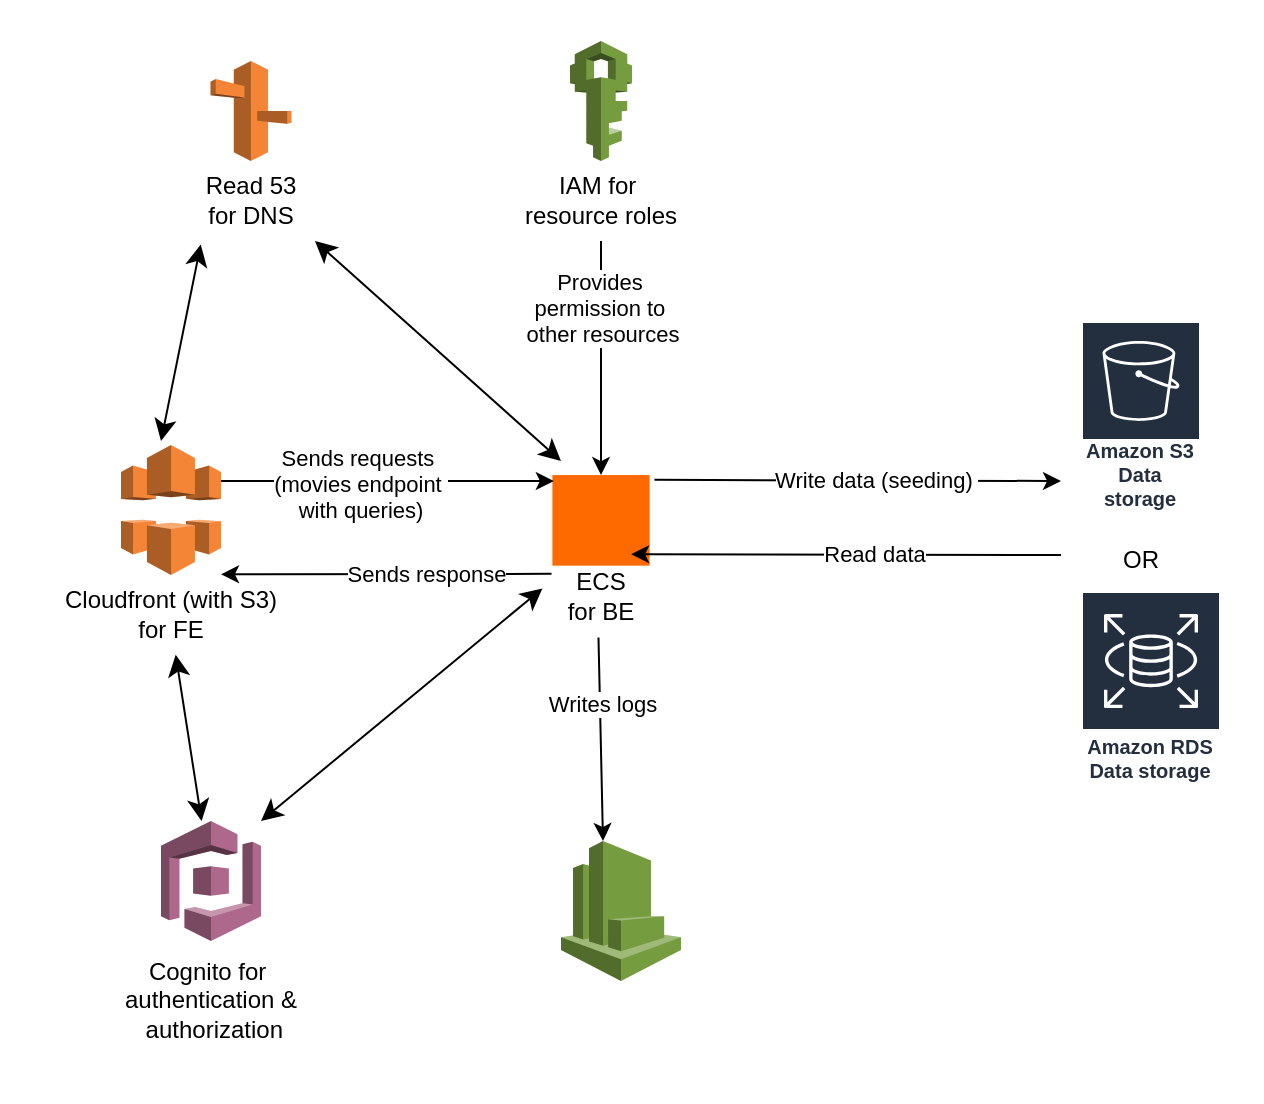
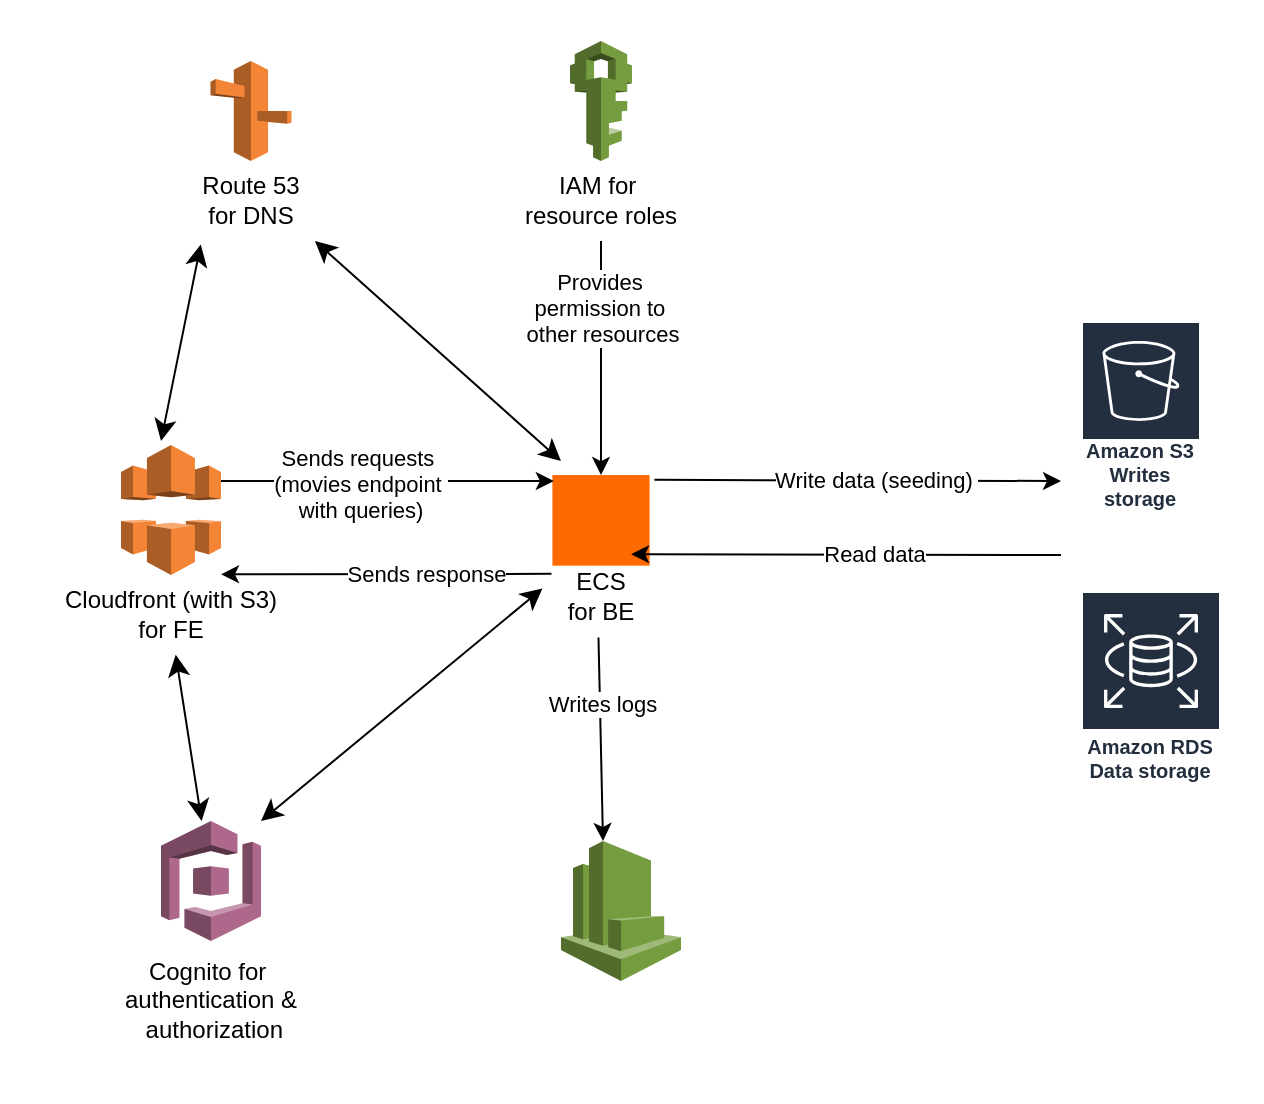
- <mxCell id="36" value="Read 53&lt;div&gt;for DNS&lt;/div&gt;" style="text;html=1;align=center;verticalAlign=middle;resizable=0;points=[];autosize=1;strokeColor=none;fillColor=none;" vertex="1" parent="34"><mxGeometry y="50" width="70" height="40" as="geometry" /></mxCell>
+ <mxCell id="36" value="Route 53&lt;div&gt;for DNS&lt;/div&gt;" style="text;html=1;align=center;verticalAlign=middle;resizable=0;points=[];autosize=1;strokeColor=none;fillColor=none;" vertex="1" parent="34"><mxGeometry y="50" width="70" height="40" as="geometry" /></mxCell>
- <mxCell id="6" value="Amazon S3 Data storage" style="sketch=0;outlineConnect=0;fontColor=#232F3E;gradientColor=none;strokeColor=#ffffff;fillColor=#232F3E;dashed=0;verticalLabelPosition=middle;verticalAlign=bottom;align=center;html=1;whiteSpace=wrap;fontSize=10;fontStyle=1;spacing=3;shape=mxgraph.aws4.productIcon;prIcon=mxgraph.aws4.s3;" vertex="1" parent="5"><mxGeometry width="60" height="99.35" as="geometry" /></mxCell>
+ <mxCell id="6" value="Amazon S3 Writes storage" style="sketch=0;outlineConnect=0;fontColor=#232F3E;gradientColor=none;strokeColor=#ffffff;fillColor=#232F3E;dashed=0;verticalLabelPosition=middle;verticalAlign=bottom;align=center;html=1;whiteSpace=wrap;fontSize=10;fontStyle=1;spacing=3;shape=mxgraph.aws4.productIcon;prIcon=mxgraph.aws4.s3;" vertex="1" parent="5"><mxGeometry width="60" height="99.35" as="geometry" /></mxCell>
- <mxCell id="7" value="OR" style="text;html=1;align=center;verticalAlign=middle;resizable=0;points=[];autosize=1;strokeColor=none;fillColor=none;" vertex="1" parent="5"><mxGeometry x="10" y="105.05" width="40" height="30" as="geometry" /></mxCell>
